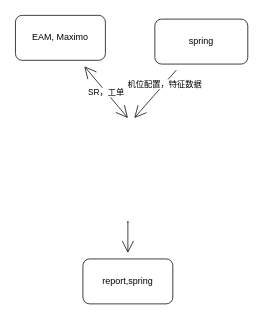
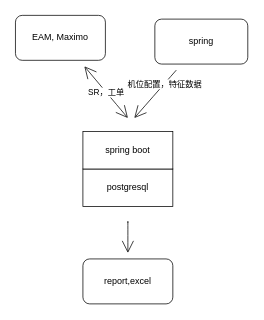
+ <mxCell id="7" value="spring boot" style="rounded=0;whiteSpace=wrap;html=1;hachureGap=4;pointerEvents=0;" vertex="1" parent="1"><mxGeometry x="110" y="175" width="120" height="50" as="geometry" /></mxCell>
+ <mxCell id="6" value="postgresql" style="rounded=0;whiteSpace=wrap;html=1;hachureGap=4;pointerEvents=0;" vertex="1" parent="1"><mxGeometry x="110" y="225" width="120" height="50" as="geometry" /></mxCell>
- <mxCell id="4" value="report,spring" style="rounded=1;whiteSpace=wrap;html=1;hachureGap=4;pointerEvents=0;" vertex="1" parent="1"><mxGeometry x="110" y="345" width="120" height="60" as="geometry" /></mxCell>
+ <mxCell id="4" value="report,excel" style="rounded=1;whiteSpace=wrap;html=1;hachureGap=4;pointerEvents=0;" vertex="1" parent="1"><mxGeometry x="110" y="345" width="120" height="60" as="geometry" /></mxCell>
